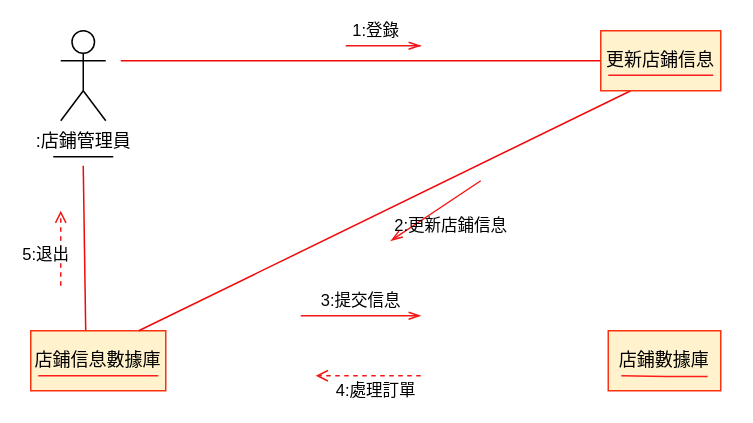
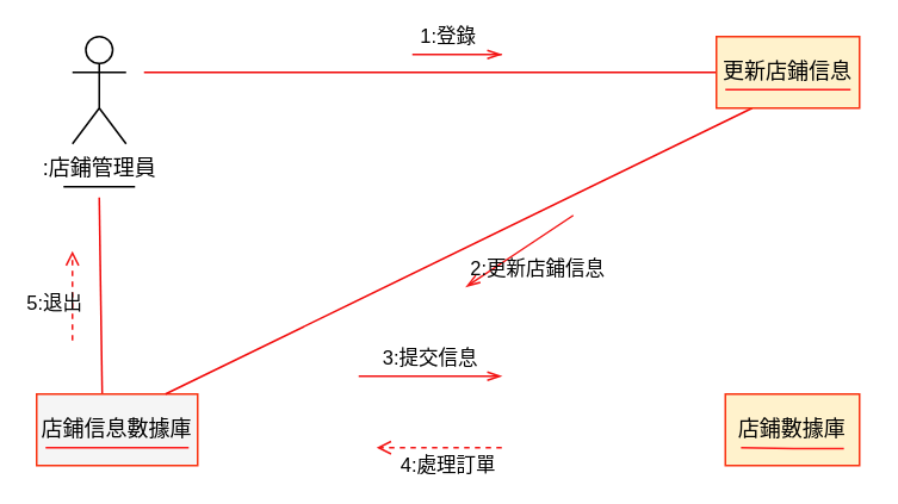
- <mxCell id="3" value="店鋪信息數據庫" style="rounded=0;whiteSpace=wrap;html=1;fillColor=#fff2cc;strokeColor=#f93310;" vertex="1" parent="1"><mxGeometry x="20" y="220" width="90" height="40" as="geometry" /></mxCell>
+ <mxCell id="3" value="店鋪信息數據庫" style="rounded=0;whiteSpace=wrap;html=1;fillColor=#f5f5f5;strokeColor=#f93310;" vertex="1" parent="1"><mxGeometry x="20" y="220" width="90" height="40" as="geometry" /></mxCell>
